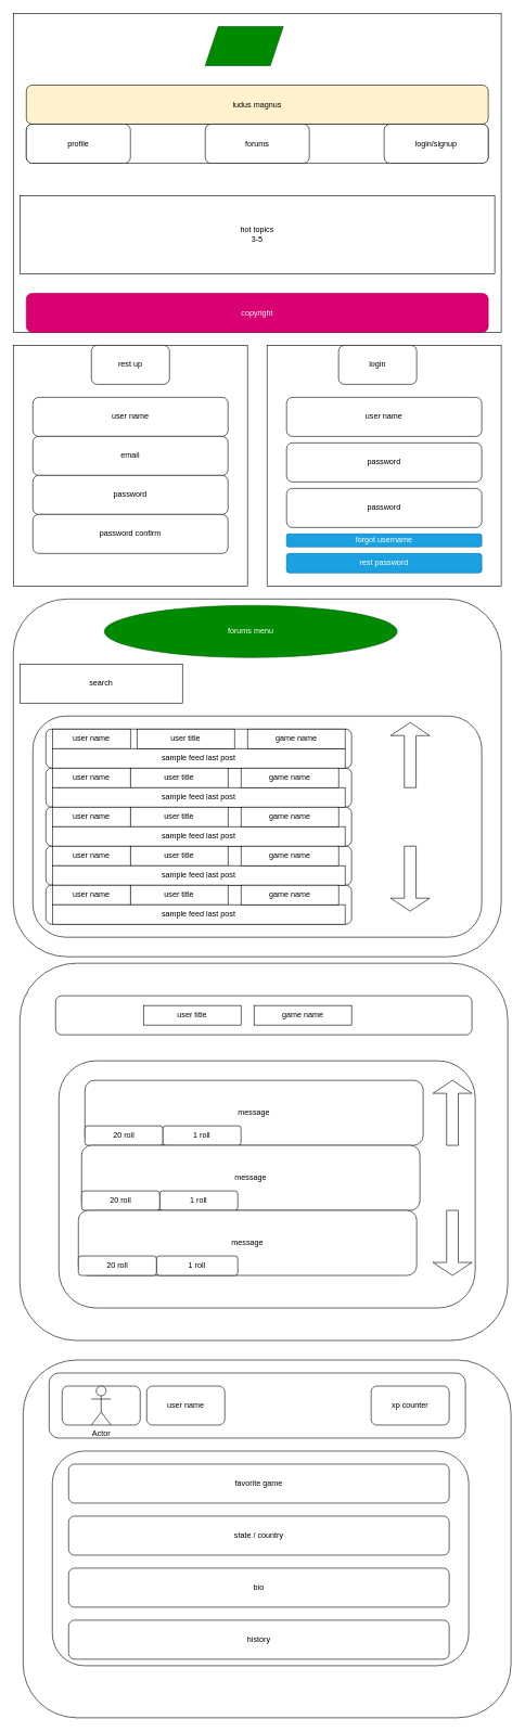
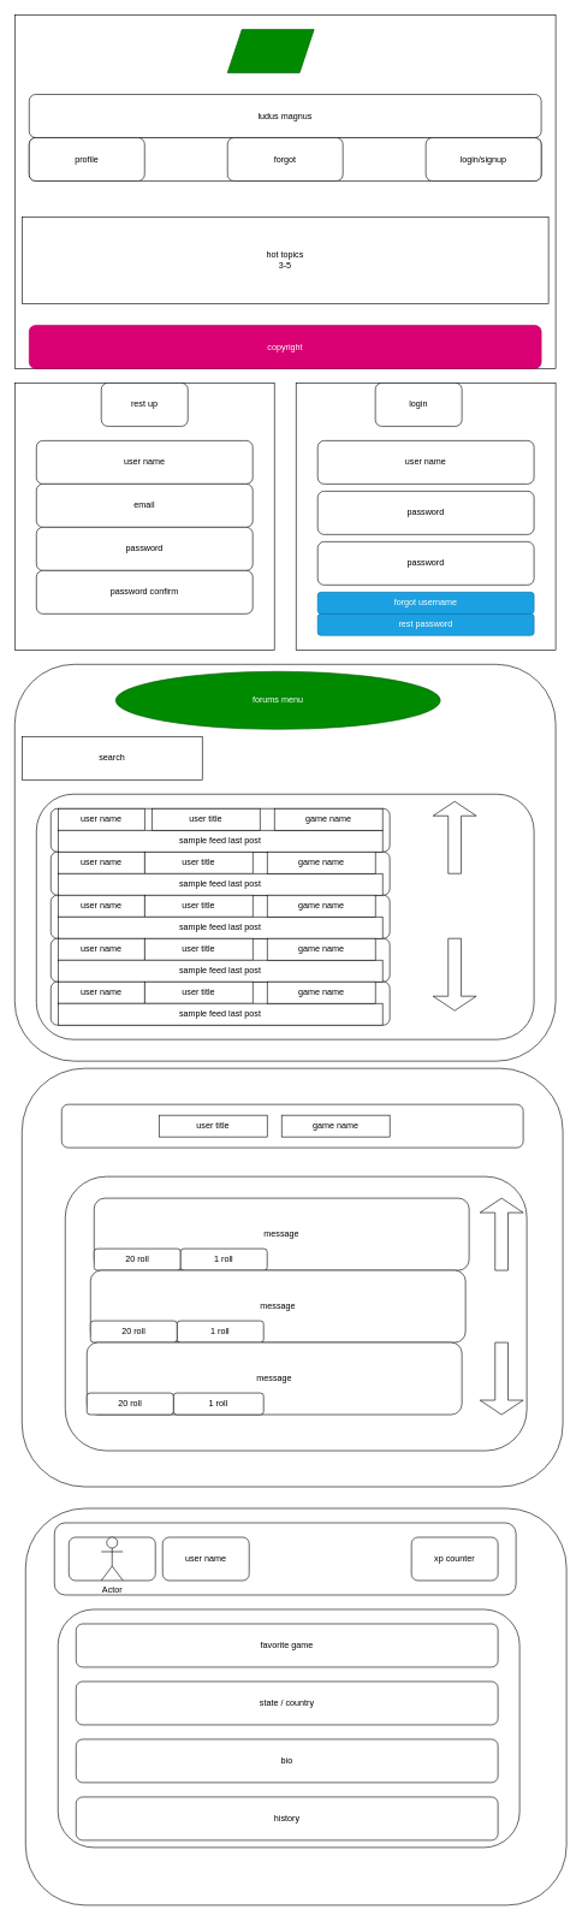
- <mxCell id="3" value="ludus magnus" style="rounded=1;whiteSpace=wrap;html=1;fillColor=#fff2cc;" parent="1" vertex="1"><mxGeometry x="40" y="130" width="710" height="60" as="geometry" /></mxCell>
+ <mxCell id="3" value="ludus magnus" style="rounded=1;whiteSpace=wrap;html=1;" parent="1" vertex="1"><mxGeometry x="40" y="130" width="710" height="60" as="geometry" /></mxCell>
- <mxCell id="6" value="forums" style="rounded=1;whiteSpace=wrap;html=1;" parent="1" vertex="1"><mxGeometry x="315" y="190" width="160" height="60" as="geometry" /></mxCell>
+ <mxCell id="6" value="forgot" style="rounded=1;whiteSpace=wrap;html=1;" parent="1" vertex="1"><mxGeometry x="315" y="190" width="160" height="60" as="geometry" /></mxCell>
- <mxCell id="21" value="forgot username" style="rounded=1;whiteSpace=wrap;html=1;fillColor=#1ba1e2;fontColor=#ffffff;strokeColor=#006EAF;" parent="1" vertex="1"><mxGeometry x="440" y="820" width="300" height="20" as="geometry" /></mxCell>
+ <mxCell id="21" value="forgot username" style="rounded=1;whiteSpace=wrap;html=1;fillColor=#1ba1e2;fontColor=#ffffff;strokeColor=#006EAF;" parent="1" vertex="1"><mxGeometry x="440" y="820" width="300" height="30" as="geometry" /></mxCell>
